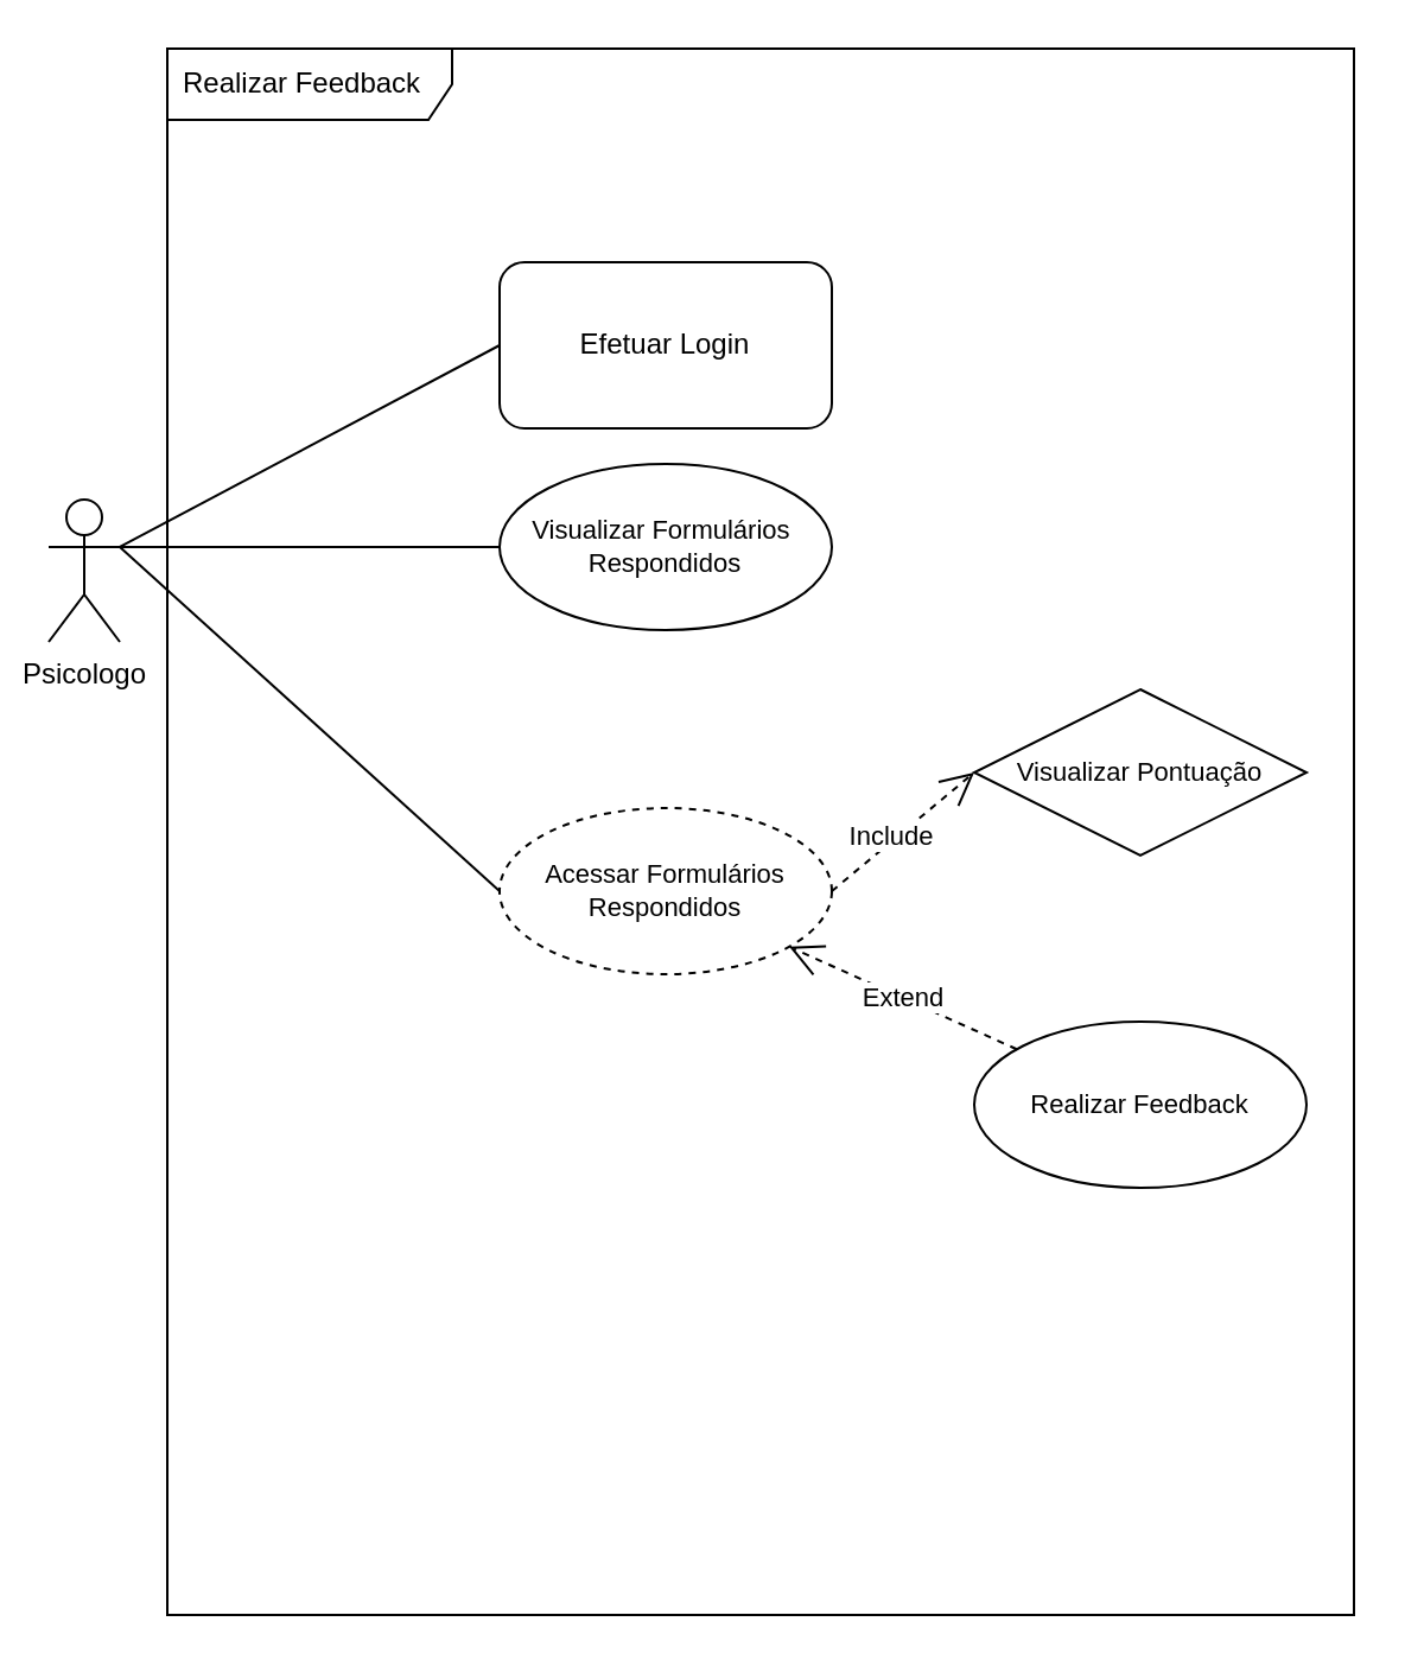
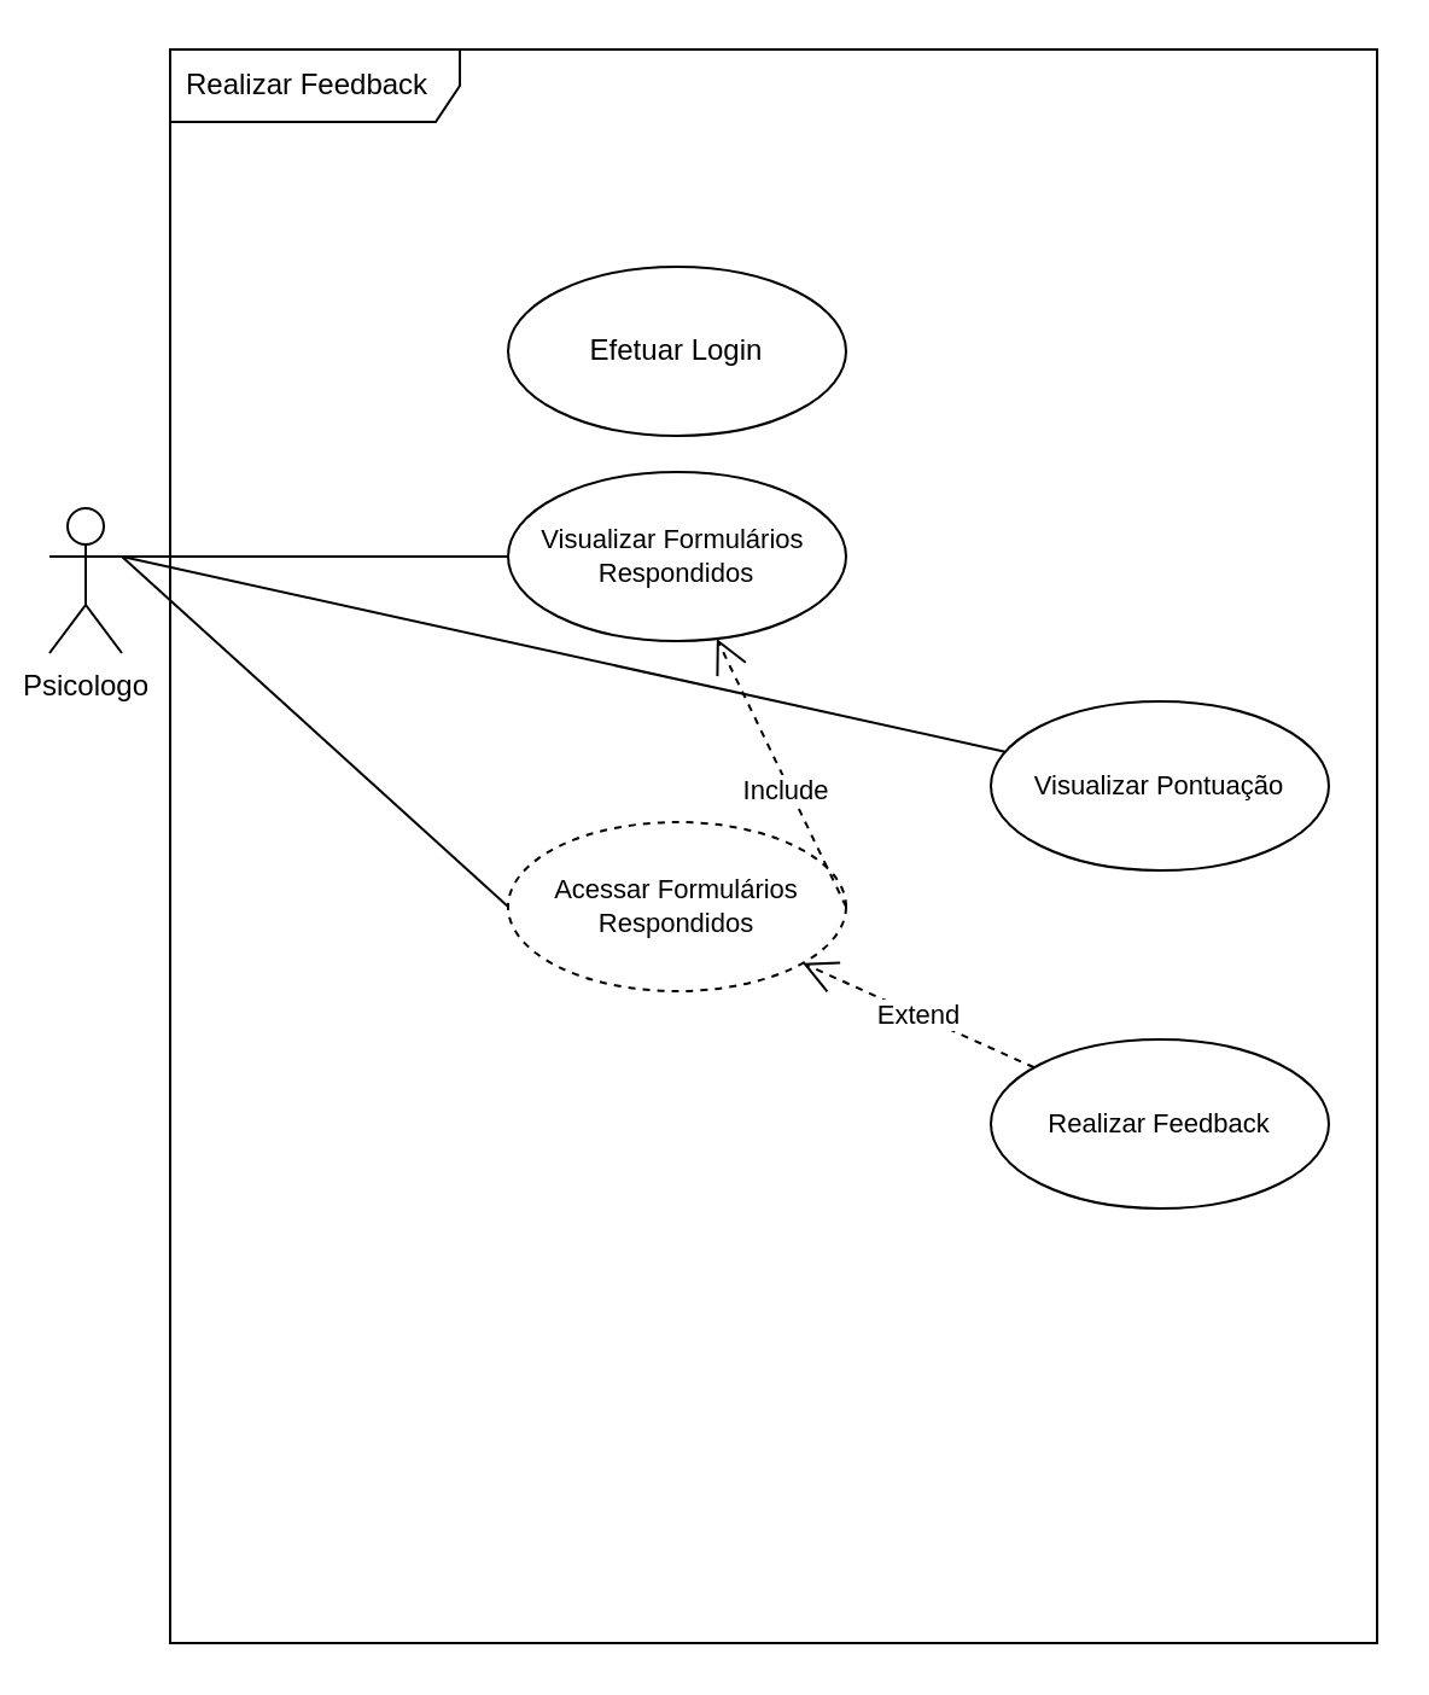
- <mxCell id="6" value="Efetuar Login" style="whiteSpace=wrap;html=1;rounded=1;" parent="1" vertex="1"><mxGeometry x="210" y="110" width="140" height="70" as="geometry" /></mxCell>
+ <mxCell id="6" value="Efetuar Login" style="ellipse;whiteSpace=wrap;html=1;" parent="1" vertex="1"><mxGeometry x="210" y="110" width="140" height="70" as="geometry" /></mxCell>
- <mxCell id="7" value="" style="endArrow=none;html=1;rounded=0;exitX=1;exitY=0.333;exitDx=0;exitDy=0;exitPerimeter=0;entryX=0;entryY=0.5;entryDx=0;entryDy=0;" parent="1" source="5" target="6" edge="1"><mxGeometry width="50" height="50" relative="1" as="geometry"><mxPoint x="280" y="360" as="sourcePoint" /><mxPoint x="330" y="310" as="targetPoint" /></mxGeometry></mxCell>
+ <mxCell id="7" value="" style="endArrow=none;html=1;rounded=0;exitX=1;exitY=0.333;exitDx=0;exitDy=0;exitPerimeter=0;" parent="1" source="5" target="10" edge="1"><mxGeometry width="50" height="50" relative="1" as="geometry"><mxPoint x="280" y="360" as="sourcePoint" /><mxPoint x="330" y="310" as="targetPoint" /></mxGeometry></mxCell>
- <mxCell id="10" value="Visualizar Pontuação" style="rhombus;whiteSpace=wrap;html=1;fontFamily=Helvetica;fontSize=11;fontColor=default;" parent="1" vertex="1"><mxGeometry x="410" y="290" width="140" height="70" as="geometry" /></mxCell>
+ <mxCell id="10" value="Visualizar Pontuação" style="ellipse;whiteSpace=wrap;html=1;fontFamily=Helvetica;fontSize=11;fontColor=default;" parent="1" vertex="1"><mxGeometry x="410" y="290" width="140" height="70" as="geometry" /></mxCell>
- <mxCell id="12" value="Include" style="endArrow=open;endSize=12;dashed=1;html=1;rounded=0;entryX=0;entryY=0.5;entryDx=0;entryDy=0;exitX=1;exitY=0.5;exitDx=0;exitDy=0;" edge="1" parent="1" source="9" target="10"><mxGeometry x="-0.121" y="2" width="160" relative="1" as="geometry"><mxPoint x="220" y="330" as="sourcePoint" /><mxPoint x="380" y="330" as="targetPoint" /><mxPoint as="offset" /></mxGeometry></mxCell>
+ <mxCell id="12" value="Include" style="endArrow=open;endSize=12;dashed=1;html=1;rounded=0;exitX=1;exitY=0.5;exitDx=0;exitDy=0;" edge="1" parent="1" source="9" target="8"><mxGeometry x="-0.121" y="2" width="160" relative="1" as="geometry"><mxPoint x="220" y="330" as="sourcePoint" /><mxPoint x="380" y="330" as="targetPoint" /><mxPoint as="offset" /></mxGeometry></mxCell>
